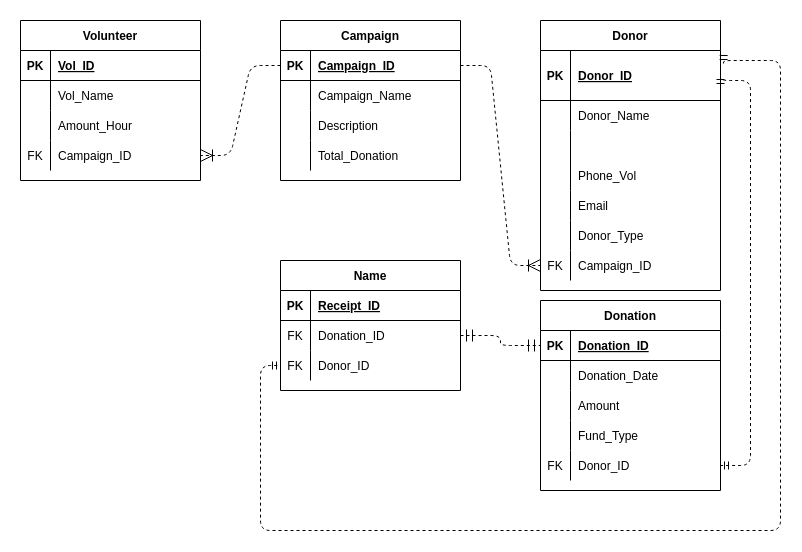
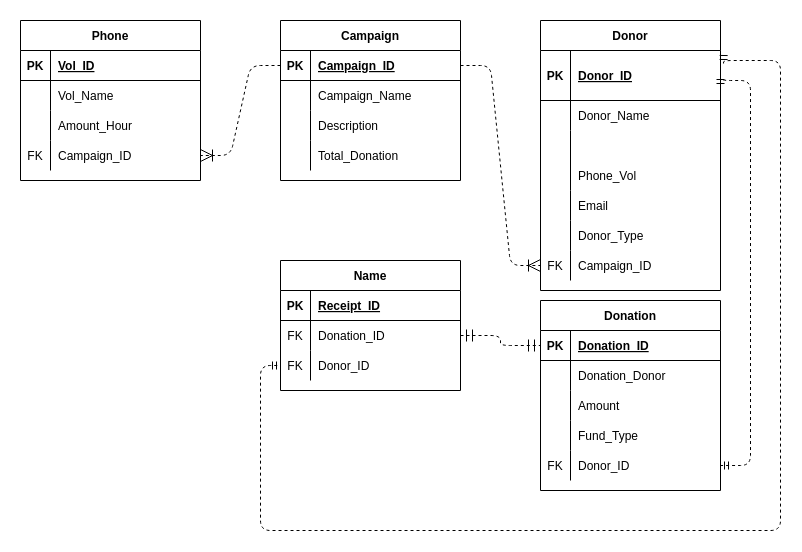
- <mxCell id="2" value="Volunteer" style="shape=table;startSize=30;container=1;collapsible=1;childLayout=tableLayout;fixedRows=1;rowLines=0;fontStyle=1;align=center;resizeLast=1;" parent="1" vertex="1"><mxGeometry x="20" y="20" width="180" height="160" as="geometry" /></mxCell>
+ <mxCell id="2" value="Phone" style="shape=table;startSize=30;container=1;collapsible=1;childLayout=tableLayout;fixedRows=1;rowLines=0;fontStyle=1;align=center;resizeLast=1;" parent="1" vertex="1"><mxGeometry x="20" y="20" width="180" height="160" as="geometry" /></mxCell>
- <mxCell id="65" value="Donation_Date" style="shape=partialRectangle;connectable=0;fillColor=none;top=0;left=0;bottom=0;right=0;align=left;spacingLeft=6;overflow=hidden;" parent="63" vertex="1"><mxGeometry x="30" width="150" height="30" as="geometry" /></mxCell>
+ <mxCell id="65" value="Donation_Donor" style="shape=partialRectangle;connectable=0;fillColor=none;top=0;left=0;bottom=0;right=0;align=left;spacingLeft=6;overflow=hidden;" parent="63" vertex="1"><mxGeometry x="30" width="150" height="30" as="geometry" /></mxCell>
